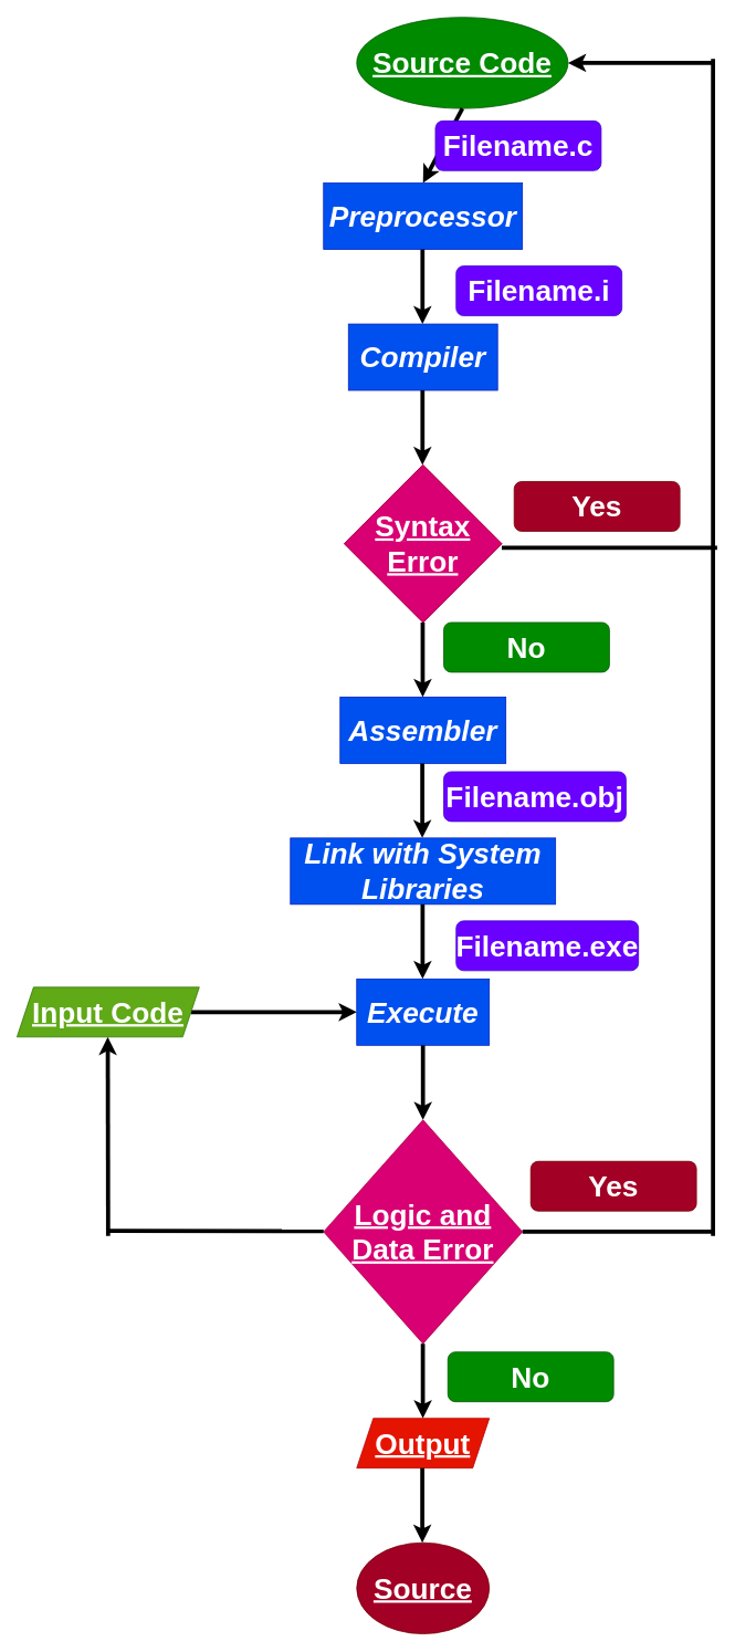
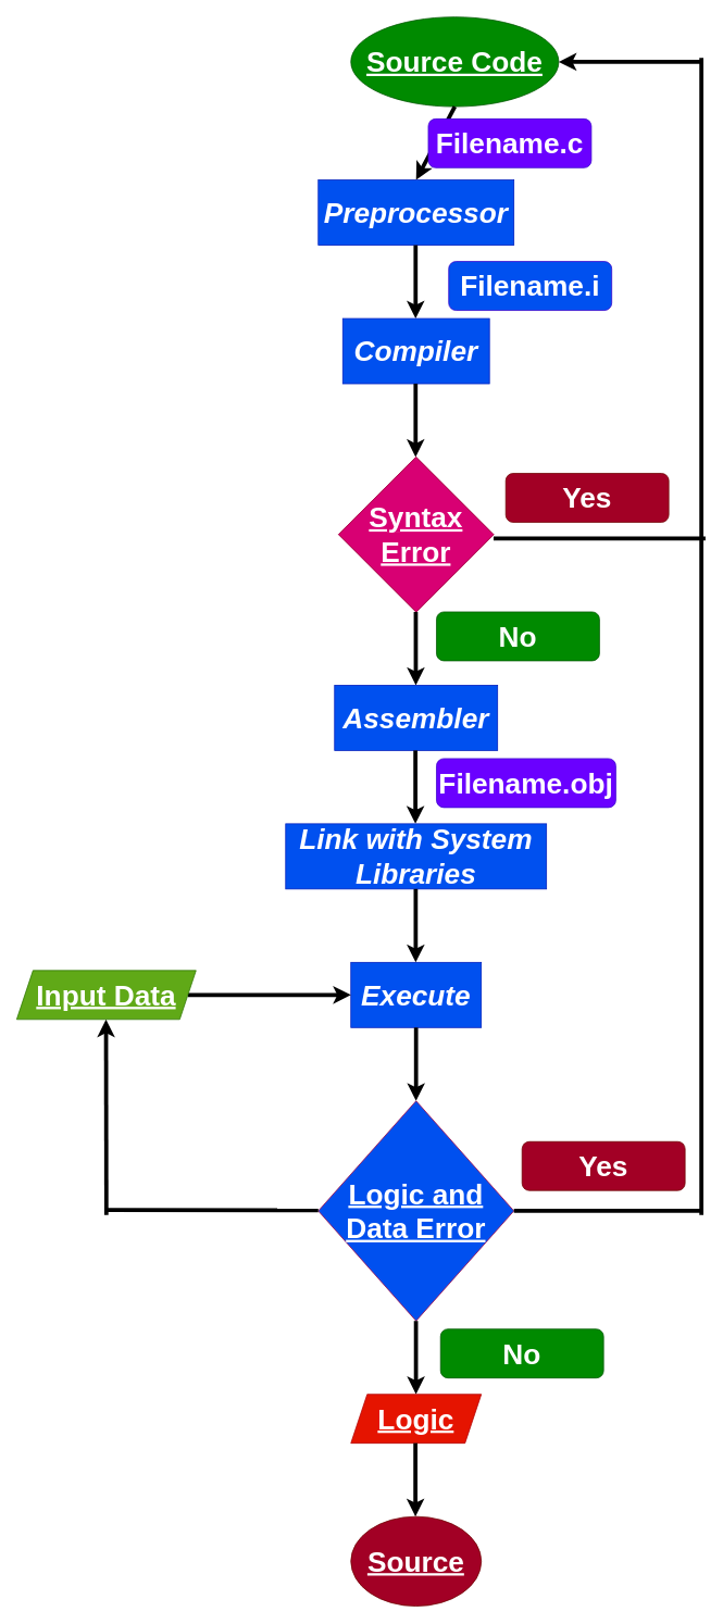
- <mxCell id="29" value="&lt;b&gt;Filename.i&lt;/b&gt;" style="rounded=1;whiteSpace=wrap;html=1;fontSize=35;fillColor=#6a00ff;fontColor=#ffffff;strokeColor=#3700CC;" vertex="1" parent="1"><mxGeometry x="550" y="320" width="200" height="60" as="geometry" /></mxCell>
+ <mxCell id="29" value="&lt;b&gt;Filename.i&lt;/b&gt;" style="rounded=1;whiteSpace=wrap;html=1;fontSize=35;fillColor=#0050ef;fontColor=#ffffff;strokeColor=#3700CC;" vertex="1" parent="1"><mxGeometry x="550" y="320" width="200" height="60" as="geometry" /></mxCell>
- <mxCell id="33" value="&lt;b&gt;Filename.exe&lt;/b&gt;" style="rounded=1;whiteSpace=wrap;html=1;fontSize=35;fillColor=#6a00ff;fontColor=#ffffff;strokeColor=#3700CC;" vertex="1" parent="1"><mxGeometry x="550" y="1110" width="220" height="60" as="geometry" /></mxCell>
- <mxCell id="38" value="&lt;b&gt;&lt;u&gt;Input Code&lt;/u&gt;&lt;/b&gt;" style="shape=parallelogram;perimeter=parallelogramPerimeter;whiteSpace=wrap;html=1;fixedSize=1;fontSize=35;fillColor=#60a917;fontColor=#ffffff;strokeColor=#2D7600;" vertex="1" parent="1"><mxGeometry x="20" y="1190" width="220" height="60" as="geometry" /></mxCell>
+ <mxCell id="38" value="&lt;b&gt;&lt;u&gt;Input Data&lt;/u&gt;&lt;/b&gt;" style="shape=parallelogram;perimeter=parallelogramPerimeter;whiteSpace=wrap;html=1;fixedSize=1;fontSize=35;fillColor=#60a917;fontColor=#ffffff;strokeColor=#2D7600;" vertex="1" parent="1"><mxGeometry x="20" y="1190" width="220" height="60" as="geometry" /></mxCell>
- <mxCell id="20" value="&lt;b&gt;&lt;u&gt;Logic and Data Error&lt;/u&gt;&lt;/b&gt;" style="rhombus;whiteSpace=wrap;html=1;fontSize=35;fillColor=#d80073;fontColor=#ffffff;strokeColor=#A50040;" vertex="1" parent="1"><mxGeometry x="390" y="1350" width="240" height="270" as="geometry" /></mxCell>
+ <mxCell id="20" value="&lt;b&gt;&lt;u&gt;Logic and Data Error&lt;/u&gt;&lt;/b&gt;" style="rhombus;whiteSpace=wrap;html=1;fontSize=35;fillColor=#0050ef;fontColor=#ffffff;strokeColor=#A50040;" vertex="1" parent="1"><mxGeometry x="390" y="1350" width="240" height="270" as="geometry" /></mxCell>
- <mxCell id="25" value="&lt;b&gt;&lt;u&gt;Output&lt;/u&gt;&lt;/b&gt;" style="shape=parallelogram;perimeter=parallelogramPerimeter;whiteSpace=wrap;html=1;fixedSize=1;fontSize=35;fillColor=#e51400;fontColor=#ffffff;strokeColor=#B20000;" vertex="1" parent="1"><mxGeometry x="430" y="1710" width="160" height="60" as="geometry" /></mxCell>
+ <mxCell id="25" value="&lt;b&gt;&lt;u&gt;Logic&lt;/u&gt;&lt;/b&gt;" style="shape=parallelogram;perimeter=parallelogramPerimeter;whiteSpace=wrap;html=1;fixedSize=1;fontSize=35;fillColor=#e51400;fontColor=#ffffff;strokeColor=#B20000;" vertex="1" parent="1"><mxGeometry x="430" y="1710" width="160" height="60" as="geometry" /></mxCell>
